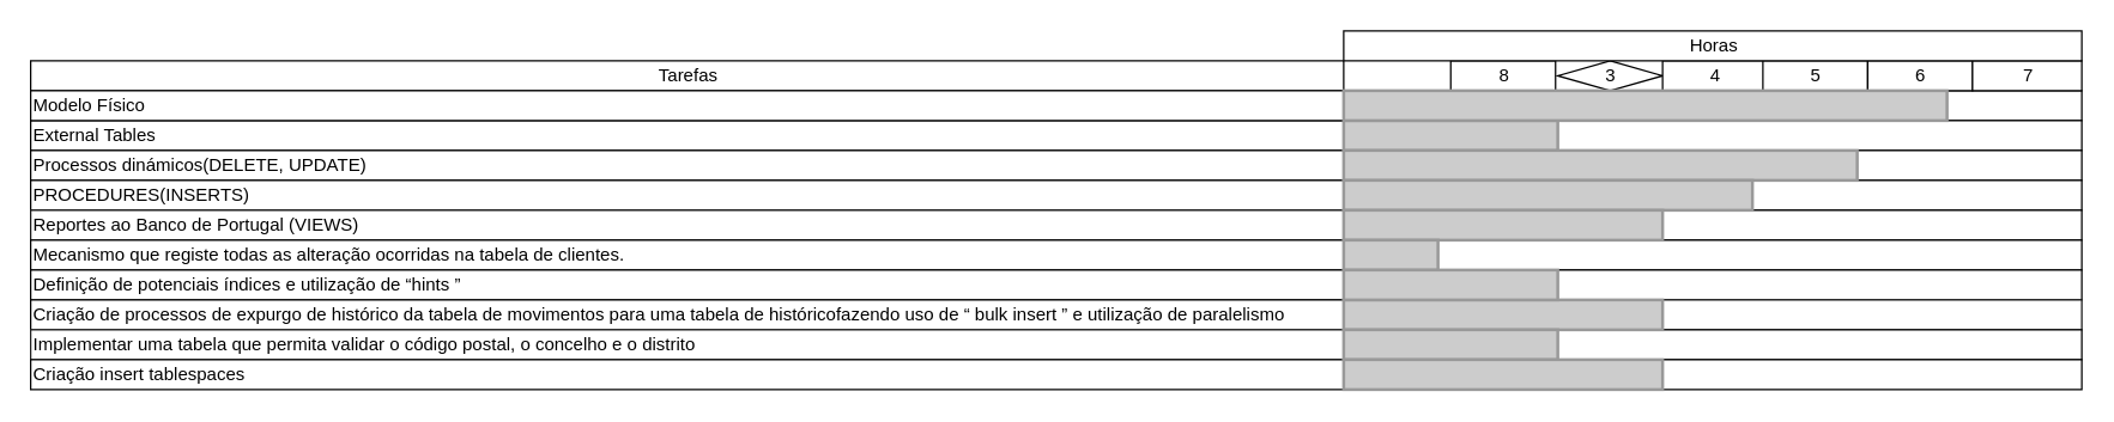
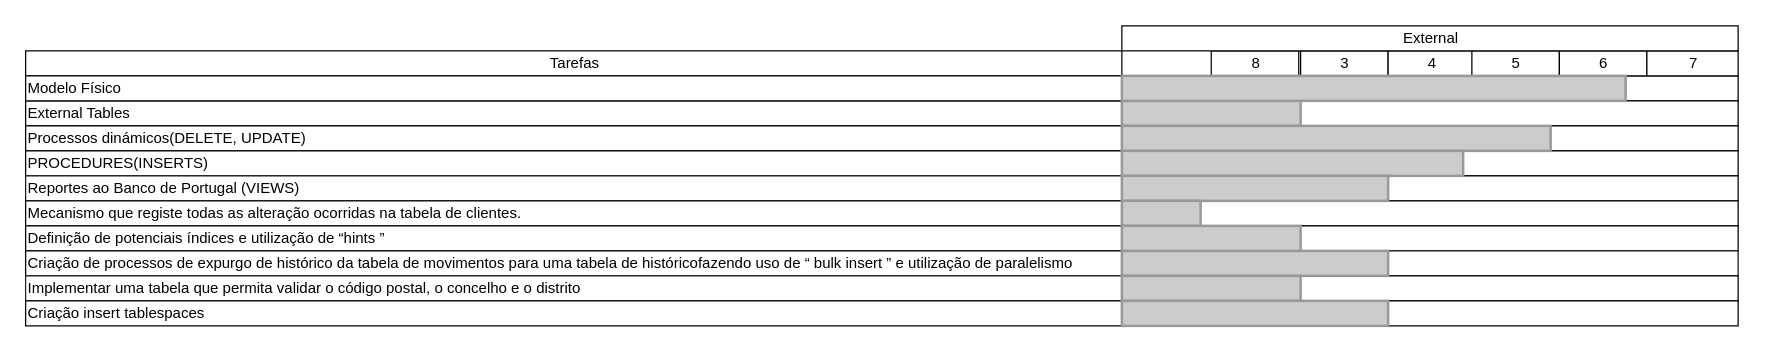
- <mxCell id="36" value="Horas" style="strokeWidth=1;fontStyle=0;html=1;strokeColor=#000000;" vertex="1" parent="1"><mxGeometry x="897" y="20" width="493" height="20" as="geometry" /></mxCell>
+ <mxCell id="36" value="External" style="strokeWidth=1;fontStyle=0;html=1;strokeColor=#000000;" vertex="1" parent="1"><mxGeometry x="897" y="20" width="493" height="20" as="geometry" /></mxCell>
- <mxCell id="14" value="3" style="rhombus;strokeWidth=1;fontStyle=0;html=1;strokeColor=#000000;" parent="1" vertex="1"><mxGeometry x="1040" y="40" width="70" height="20" as="geometry" /></mxCell>
+ <mxCell id="14" value="3" style="strokeWidth=1;fontStyle=0;html=1;strokeColor=#000000;" parent="1" vertex="1"><mxGeometry x="1040" y="40" width="70" height="20" as="geometry" /></mxCell>
